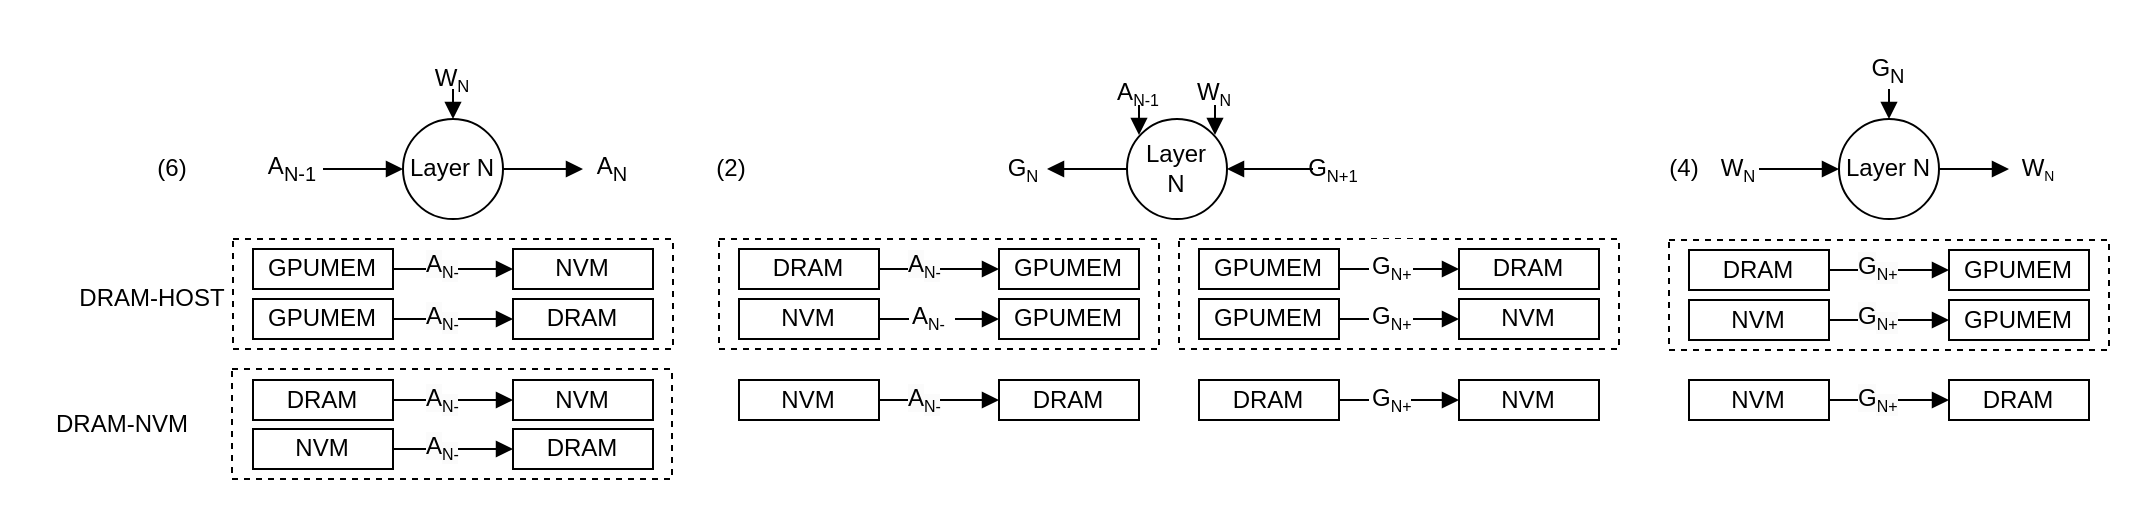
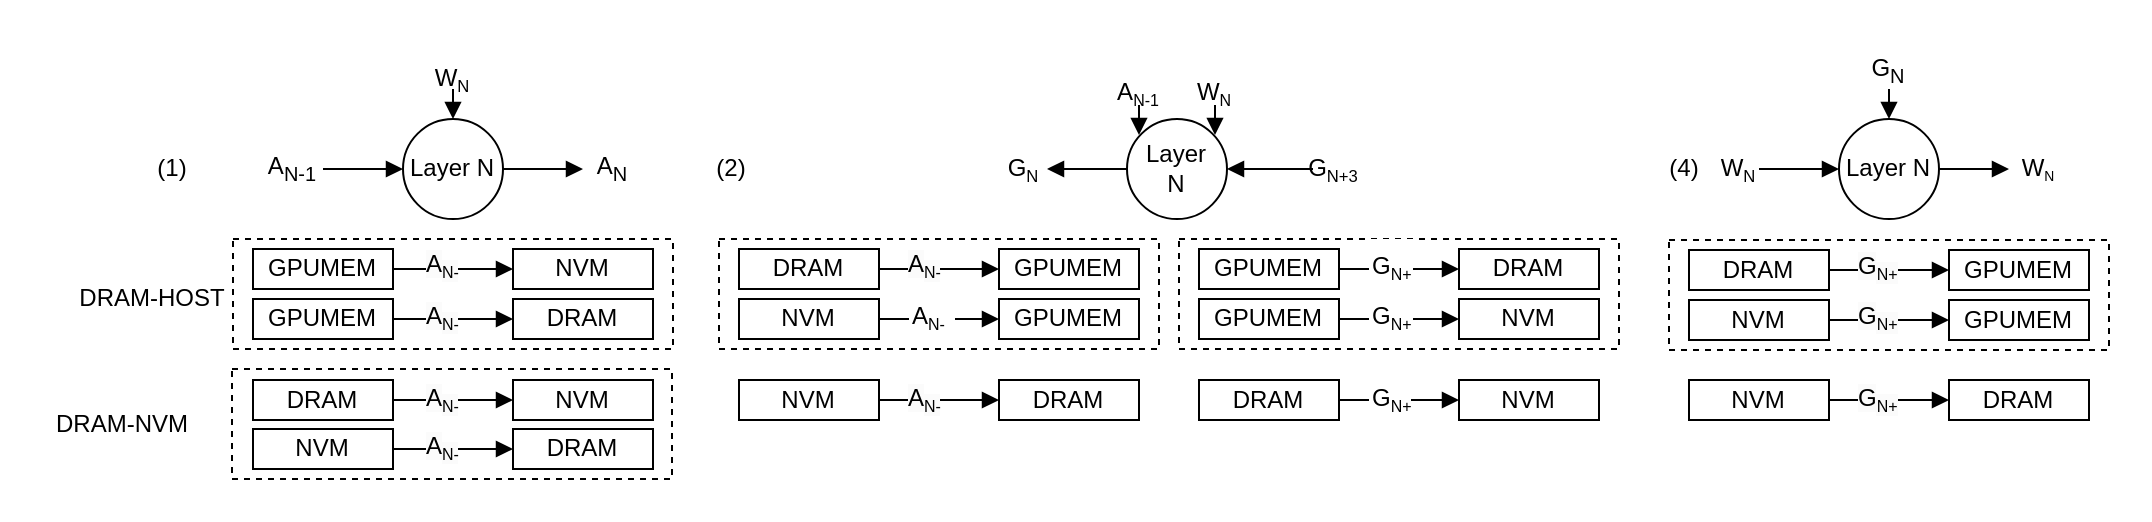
- <mxCell id="6" value="(6)" style="text;html=1;align=center;verticalAlign=middle;whiteSpace=wrap;rounded=0;" parent="1" vertex="1"><mxGeometry x="55.5" y="69" width="60" height="30" as="geometry" /></mxCell>
+ <mxCell id="6" value="(1)" style="text;html=1;align=center;verticalAlign=middle;whiteSpace=wrap;rounded=0;" parent="1" vertex="1"><mxGeometry x="55.5" y="69" width="60" height="30" as="geometry" /></mxCell>
- <mxCell id="86" value="G&lt;span style=&quot;font-size: 10px;&quot;&gt;&lt;sub&gt;N+1&lt;/sub&gt;&lt;/span&gt;" style="text;html=1;align=center;verticalAlign=middle;whiteSpace=wrap;rounded=0;" parent="1" vertex="1"><mxGeometry x="654" y="69" width="25" height="30" as="geometry" /></mxCell>
+ <mxCell id="86" value="G&lt;span style=&quot;font-size: 10px;&quot;&gt;&lt;sub&gt;N+3&lt;/sub&gt;&lt;/span&gt;" style="text;html=1;align=center;verticalAlign=middle;whiteSpace=wrap;rounded=0;" parent="1" vertex="1"><mxGeometry x="654" y="69" width="25" height="30" as="geometry" /></mxCell>
